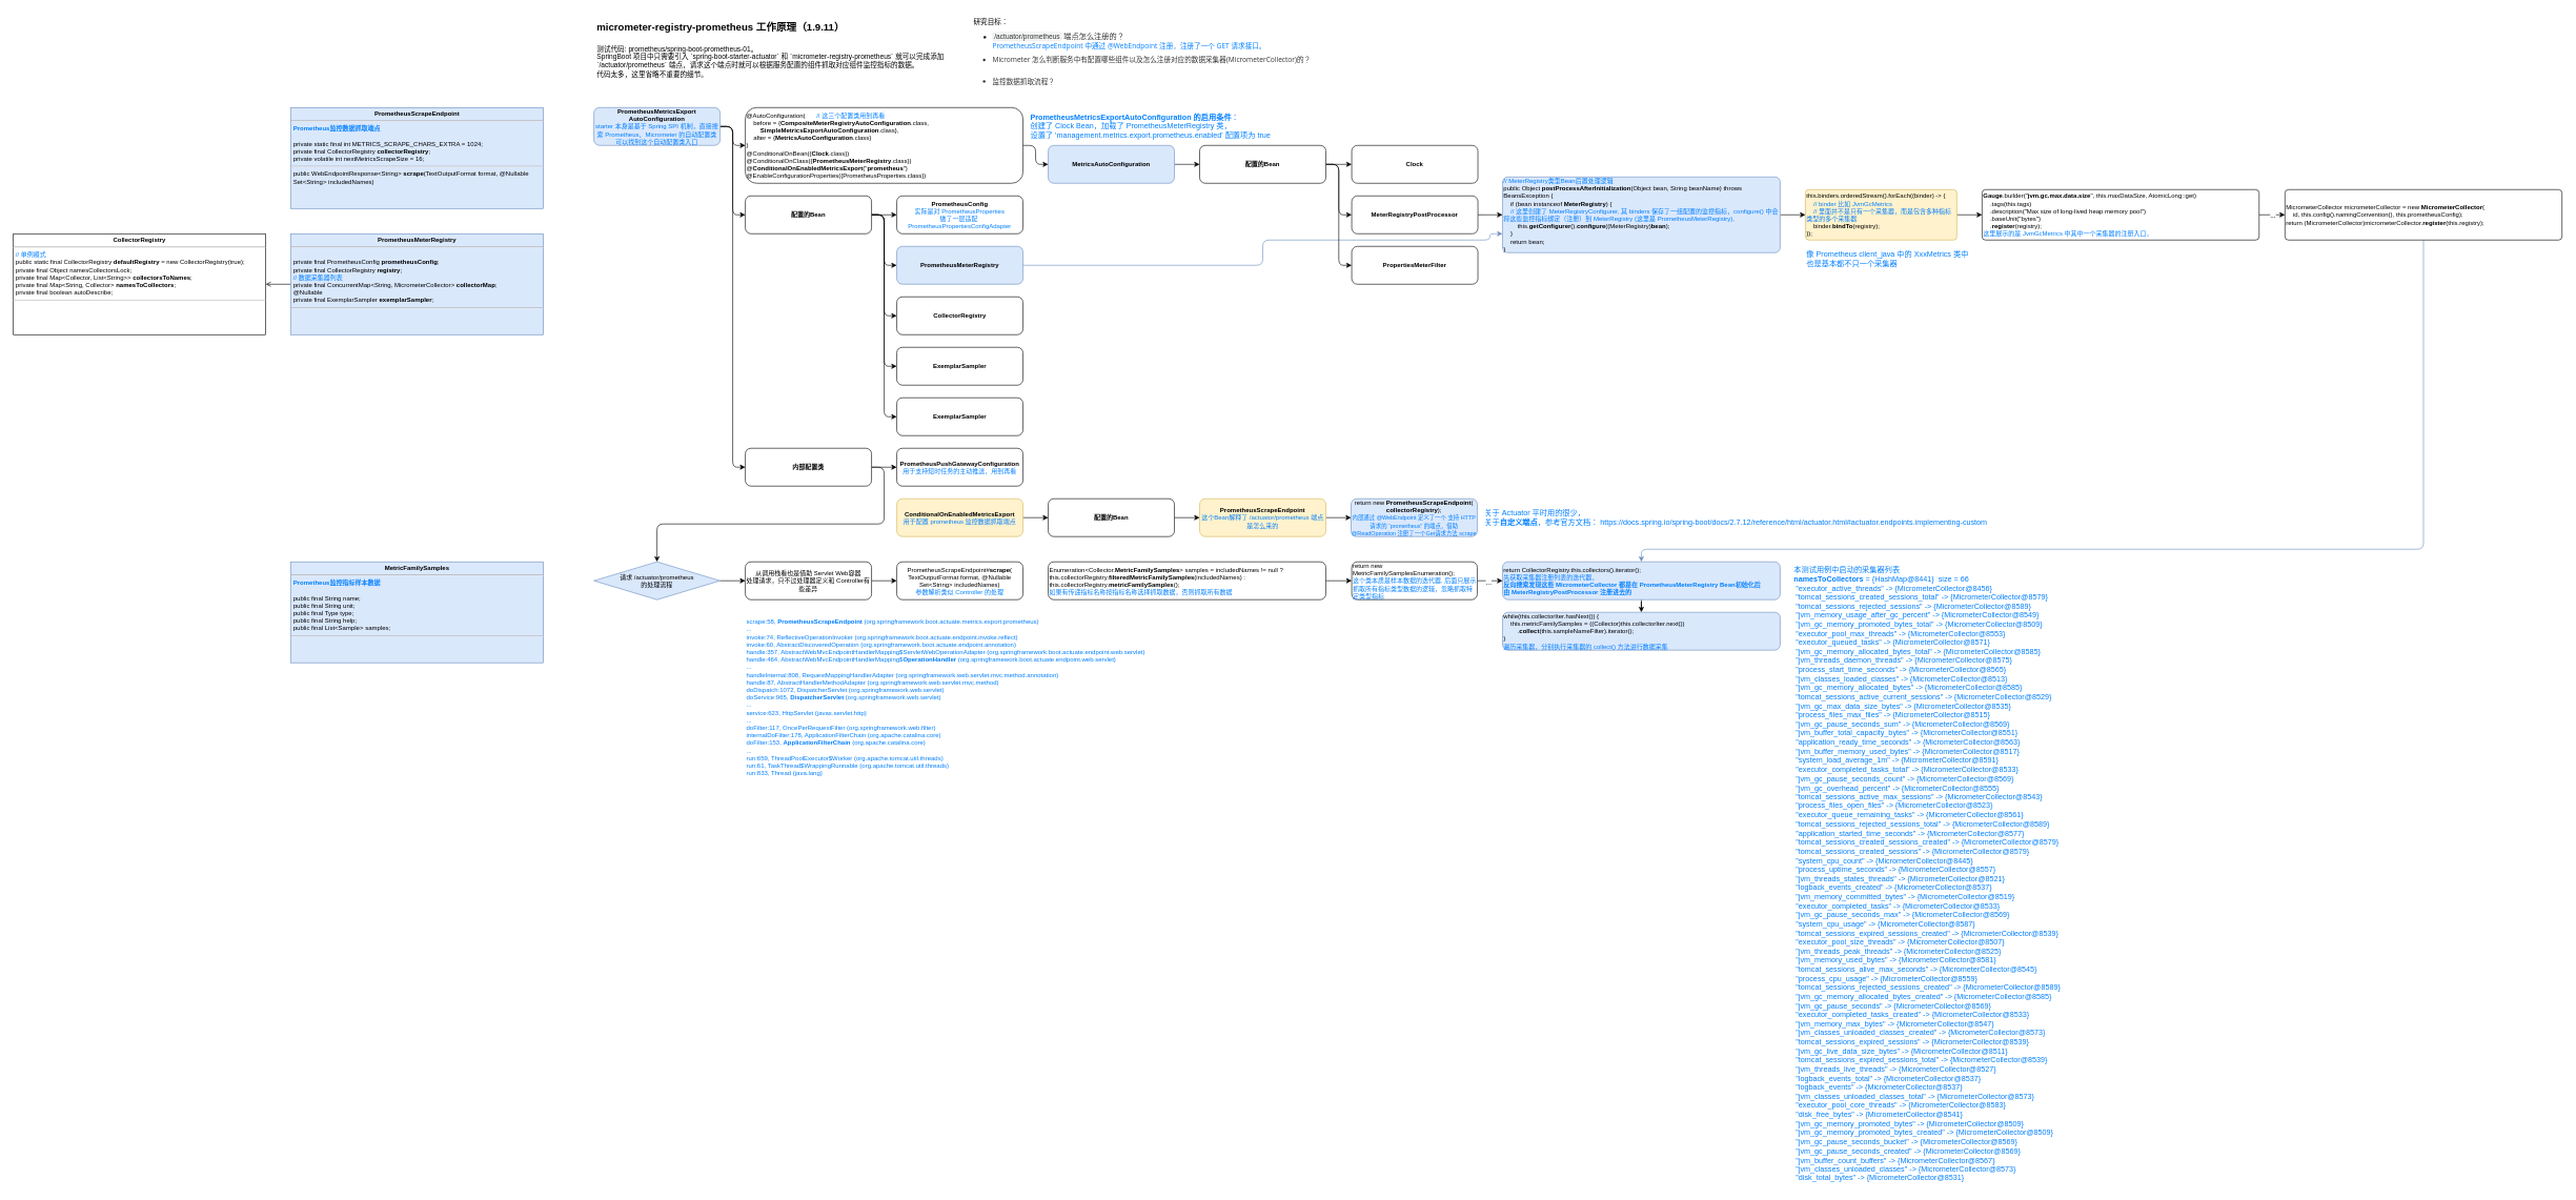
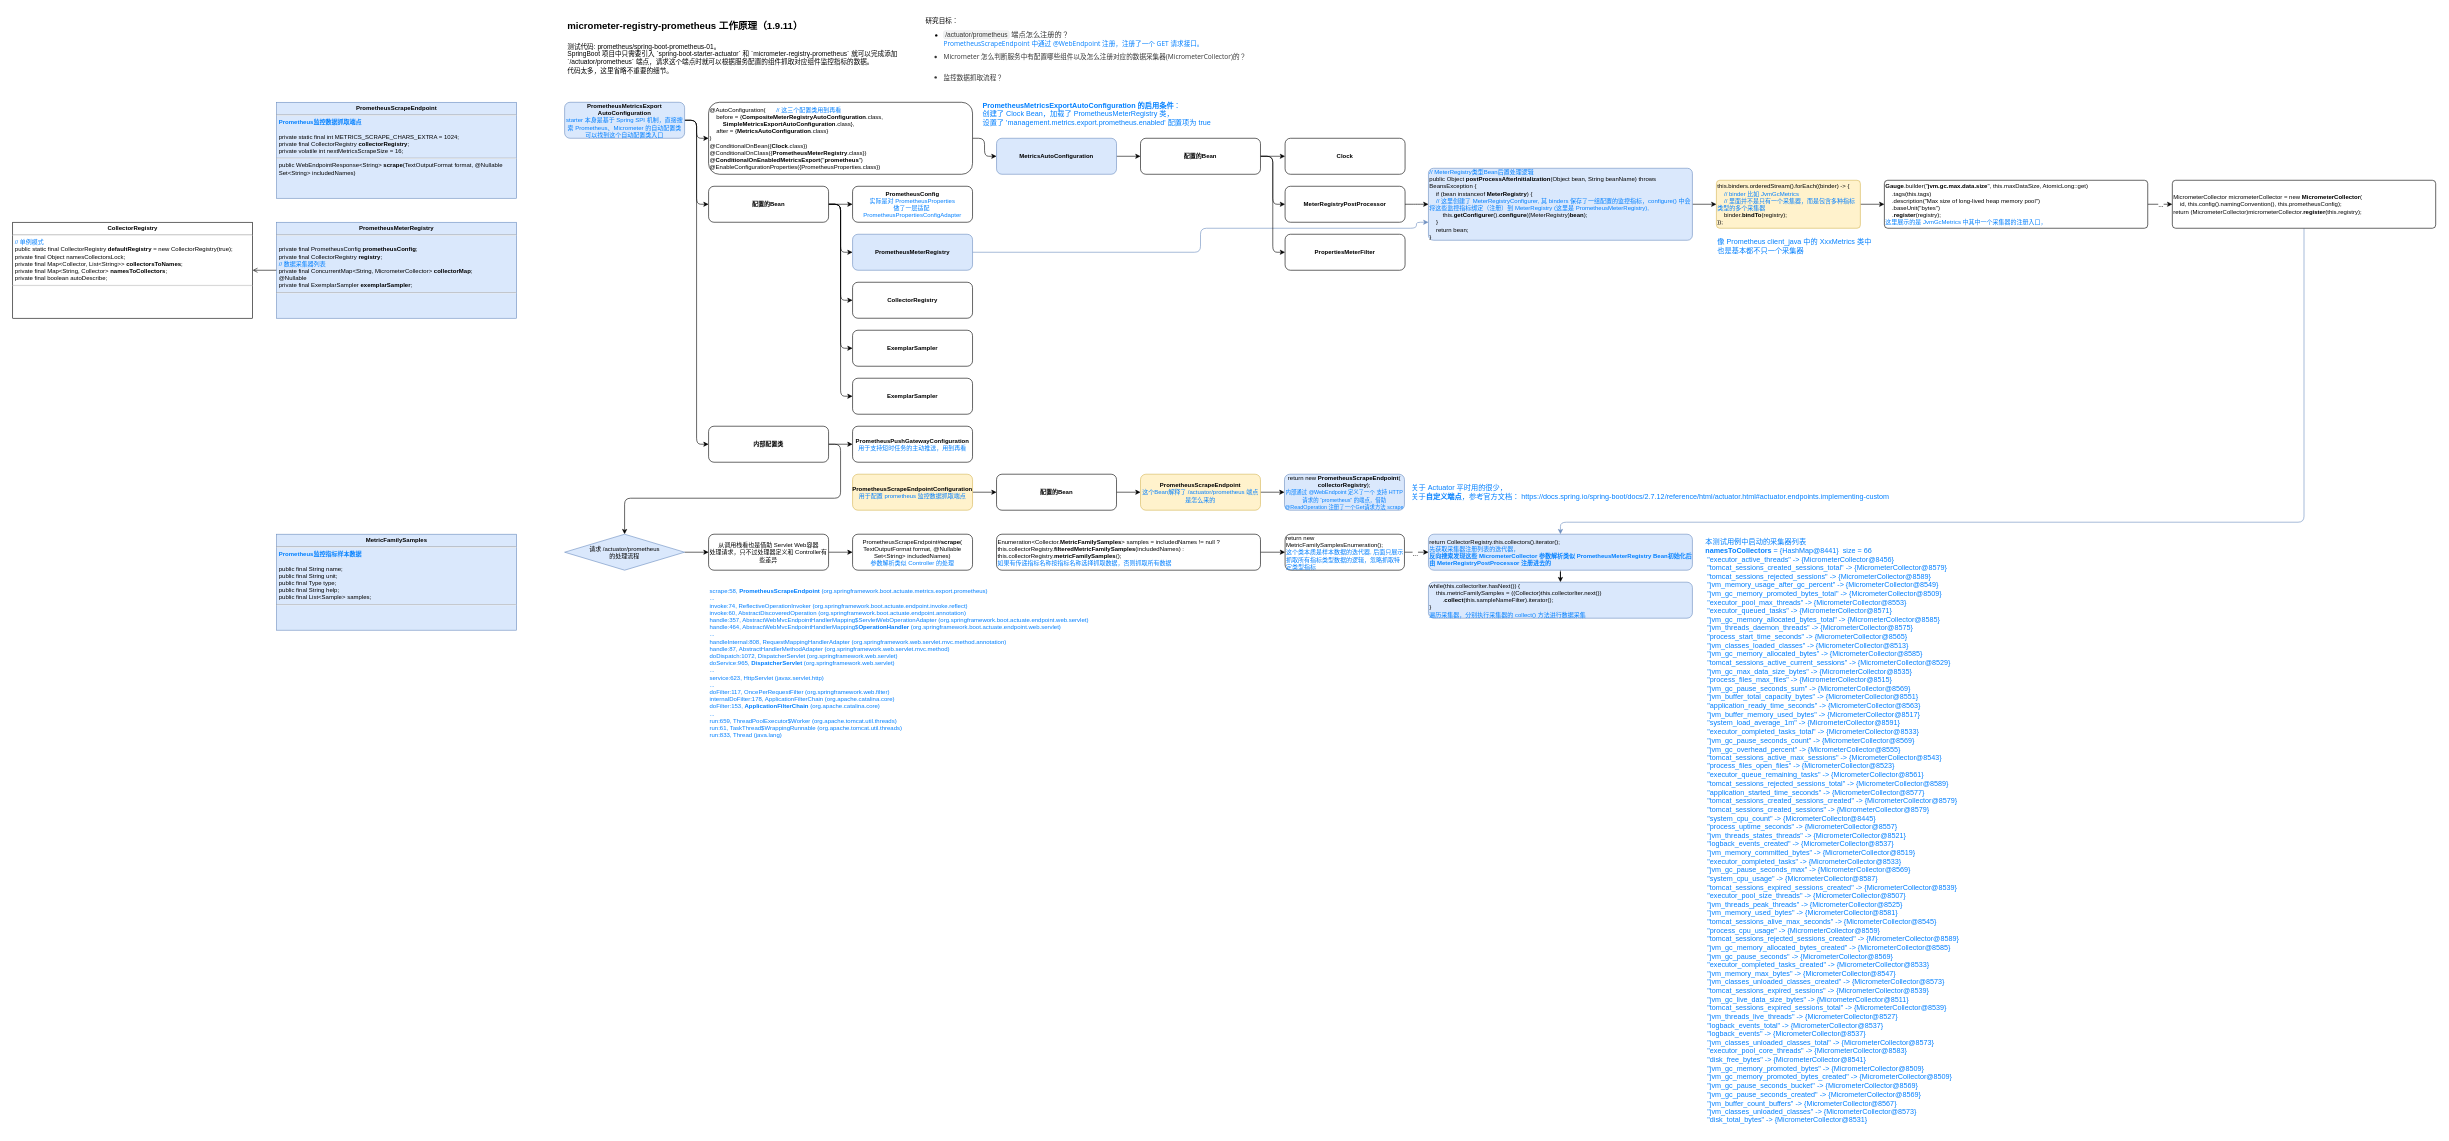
- <mxCell id="10" value="&lt;div&gt;&lt;b&gt;PrometheusMetricsExport&lt;/b&gt;&lt;span style=&quot;background-color: initial;&quot;&gt;&lt;b&gt;AutoConfiguration 的启用条件&lt;/b&gt;：&lt;/span&gt;&lt;/div&gt;&lt;div style=&quot;&quot;&gt;创建了 Clock Bean，加载了 PrometheusMeterRegistry 类，&lt;/div&gt;&lt;div style=&quot;&quot;&gt;设置了 '&lt;span style=&quot;background-color: initial;&quot;&gt;management.metrics.export.prometheus.enabled&lt;/span&gt;&lt;span style=&quot;background-color: initial;&quot;&gt;' 配置项为 true&lt;/span&gt;&lt;/div&gt;" style="text;html=1;align=left;verticalAlign=middle;resizable=0;points=[];autosize=1;strokeColor=none;fillColor=none;fontColor=#007FFF;" vertex="1" parent="1"><mxGeometry x="1630" y="170" width="400" height="60" as="geometry" /></mxCell>
+ <mxCell id="10" value="&lt;div&gt;&lt;b&gt;PrometheusMetricsExport&lt;/b&gt;&lt;span style=&quot;background-color: initial;&quot;&gt;&lt;b&gt;AutoConfiguration 的启用条件&lt;/b&gt;：&lt;/span&gt;&lt;/div&gt;&lt;div style=&quot;&quot;&gt;创建了 Clock Bean，加载了 PrometheusMeterRegistry 类，&lt;/div&gt;&lt;div style=&quot;&quot;&gt;设置了 '&lt;span style=&quot;background-color: initial;&quot;&gt;management.metrics.export.prometheus.enabled&lt;/span&gt;&lt;span style=&quot;background-color: initial;&quot;&gt;' 配置项为 true&lt;/span&gt;&lt;/div&gt;" style="text;html=1;align=left;verticalAlign=middle;resizable=0;points=[];autosize=1;strokeColor=none;fillColor=none;fontColor=#007FFF;" vertex="1" parent="1"><mxGeometry x="1635" y="160" width="400" height="60" as="geometry" /></mxCell>
- <mxCell id="28" value="&lt;b&gt;ConditionalOnEnabledMetricsExport&lt;/b&gt;&lt;br&gt;&lt;font color=&quot;#007fff&quot;&gt;用于配置 prometheus 监控数据抓取端点&lt;/font&gt;" style="rounded=1;whiteSpace=wrap;html=1;fontSize=10;fillColor=#fff2cc;strokeColor=#d6b656;" vertex="1" parent="1"><mxGeometry x="1420" y="790" width="200" height="60" as="geometry" /></mxCell>
+ <mxCell id="28" value="&lt;b&gt;PrometheusScrapeEndpointConfiguration&lt;/b&gt;&lt;br&gt;&lt;font color=&quot;#007fff&quot;&gt;用于配置 prometheus 监控数据抓取端点&lt;/font&gt;" style="rounded=1;whiteSpace=wrap;html=1;fontSize=10;fillColor=#fff2cc;strokeColor=#d6b656;" vertex="1" parent="1"><mxGeometry x="1420" y="790" width="200" height="60" as="geometry" /></mxCell>
- <mxCell id="49" value="return CollectorRegistry.this.collectors().iterator();&lt;br&gt;&lt;font color=&quot;#007fff&quot;&gt;先获取采集器注册列表的迭代器，&lt;br&gt;&lt;b&gt;反向搜索发现这些 MicrometerCollector 都是在&amp;nbsp;&lt;/b&gt;&lt;/font&gt;&lt;b style=&quot;border-color: var(--border-color); text-align: center;&quot;&gt;&lt;font color=&quot;#007fff&quot;&gt;PrometheusMeterRegistry Bean初始化后由&amp;nbsp;MeterRegistryPostProcessor 注册进去的&lt;/font&gt;&lt;/b&gt;&lt;font color=&quot;#007fff&quot;&gt;&lt;br&gt;&lt;/font&gt;" style="rounded=1;whiteSpace=wrap;html=1;fontSize=10;align=left;fillColor=#dae8fc;strokeColor=#6c8ebf;" vertex="1" parent="1"><mxGeometry x="2380" y="890" width="440" height="60" as="geometry" /></mxCell>
+ <mxCell id="49" value="return CollectorRegistry.this.collectors().iterator();&lt;br&gt;&lt;font color=&quot;#007fff&quot;&gt;先获取采集器注册列表的迭代器，&lt;br&gt;&lt;b&gt;反向搜索发现这些 MicrometerCollector 参数解析类似&amp;nbsp;&lt;/b&gt;&lt;/font&gt;&lt;b style=&quot;border-color: var(--border-color); text-align: center;&quot;&gt;&lt;font color=&quot;#007fff&quot;&gt;PrometheusMeterRegistry Bean初始化后由&amp;nbsp;MeterRegistryPostProcessor 注册进去的&lt;/font&gt;&lt;/b&gt;&lt;font color=&quot;#007fff&quot;&gt;&lt;br&gt;&lt;/font&gt;" style="rounded=1;whiteSpace=wrap;html=1;fontSize=10;align=left;fillColor=#dae8fc;strokeColor=#6c8ebf;" vertex="1" parent="1"><mxGeometry x="2380" y="890" width="440" height="60" as="geometry" /></mxCell>
